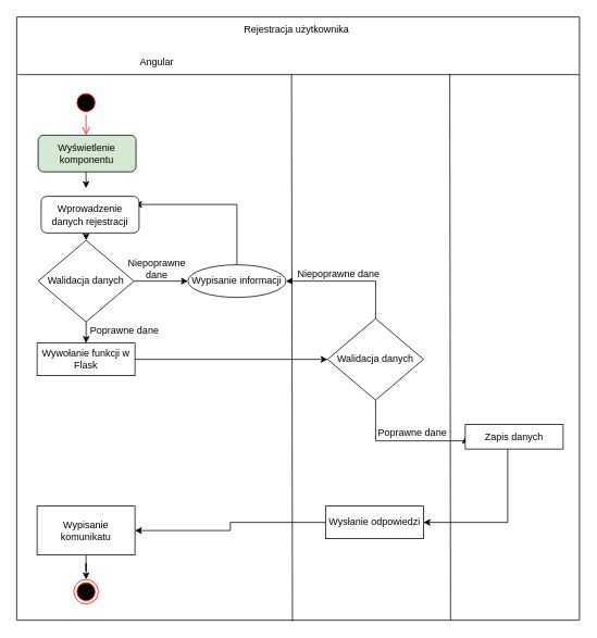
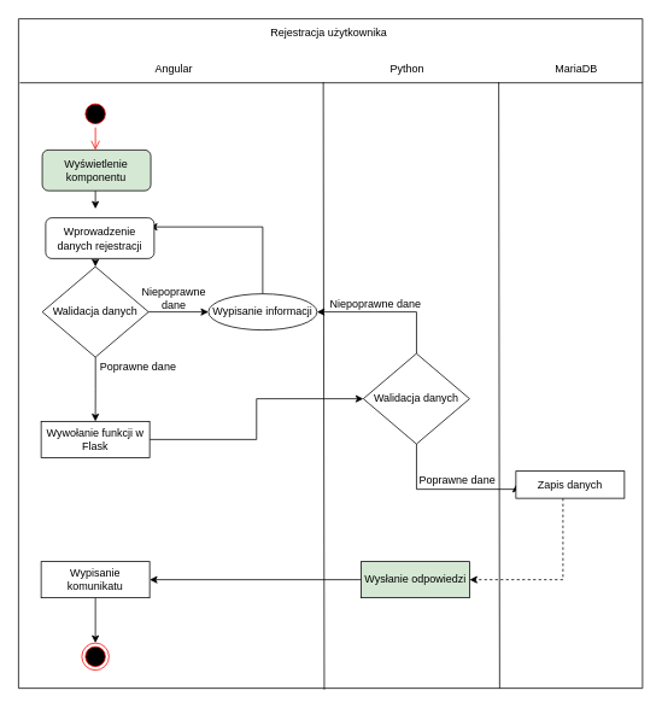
+ <mxCell id="4" value="Python" style="text;html=1;strokeColor=none;fillColor=none;align=center;verticalAlign=middle;whiteSpace=wrap;rounded=0;" parent="2" vertex="1"><mxGeometry x="400" y="40" width="60" height="30" as="geometry" /></mxCell>
+ <mxCell id="35" value="MariaDB" style="text;html=1;strokeColor=none;fillColor=none;align=center;verticalAlign=middle;whiteSpace=wrap;rounded=0;" parent="1" vertex="1"><mxGeometry x="607" y="60" width="60" height="30" as="geometry" /></mxCell>
- <mxCell id="17" value="Wywołanie funkcji w Flask" style="rounded=0;whiteSpace=wrap;html=1;" parent="2" vertex="1"><mxGeometry x="25" y="400" width="120" height="40" as="geometry" /></mxCell>
+ <mxCell id="17" value="Wywołanie funkcji w Flask" style="rounded=0;whiteSpace=wrap;html=1;" parent="2" vertex="1"><mxGeometry x="25" y="445" width="120" height="40" as="geometry" /></mxCell>
- <mxCell id="24" value="Wysłanie odpowiedzi" style="rounded=0;whiteSpace=wrap;html=1;" parent="2" vertex="1"><mxGeometry x="378.75" y="600" width="120" height="40" as="geometry" /></mxCell>
+ <mxCell id="24" value="Wysłanie odpowiedzi" style="rounded=0;whiteSpace=wrap;html=1;fillColor=#d5e8d4;" parent="2" vertex="1"><mxGeometry x="378.75" y="600" width="120" height="40" as="geometry" /></mxCell>
- <mxCell id="21" style="edgeStyle=orthogonalEdgeStyle;rounded=0;orthogonalLoop=1;jettySize=auto;html=1;entryX=1;entryY=0.5;entryDx=0;entryDy=0;" parent="2" source="22" target="24" edge="1"><mxGeometry relative="1" as="geometry"><Array as="points"><mxPoint x="602" y="520" /></Array></mxGeometry></mxCell>
+ <mxCell id="21" style="edgeStyle=orthogonalEdgeStyle;rounded=0;orthogonalLoop=1;jettySize=auto;html=1;entryX=1;entryY=0.5;entryDx=0;entryDy=0;dashed=1;" parent="2" source="22" target="24" edge="1"><mxGeometry relative="1" as="geometry"><Array as="points"><mxPoint x="602" y="520" /></Array></mxGeometry></mxCell>
- <mxCell id="26" value="Wypisanie komunikatu" style="rounded=0;whiteSpace=wrap;html=1;" parent="2" vertex="1"><mxGeometry x="25" y="600" width="120" height="60" as="geometry" /></mxCell>
+ <mxCell id="26" value="Wypisanie komunikatu" style="rounded=0;whiteSpace=wrap;html=1;" parent="2" vertex="1"><mxGeometry x="25" y="600" width="120" height="40" as="geometry" /></mxCell>
